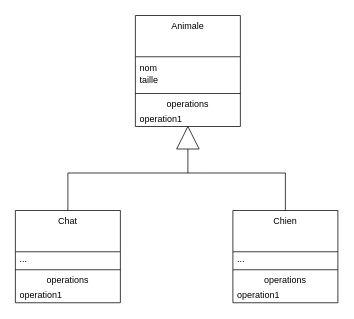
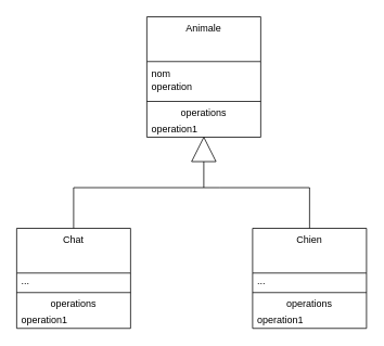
- <mxCell id="3" value="&lt;div&gt;nom&lt;/div&gt;&lt;div&gt;taille&lt;/div&gt;" style="text;html=1;strokeColor=none;fillColor=none;align=left;verticalAlign=middle;spacingLeft=4;spacingRight=4;overflow=hidden;rotatable=0;points=[[0,0.5],[1,0.5]];portConstraint=eastwest;whiteSpace=wrap;" vertex="1" parent="2"><mxGeometry y="55" width="140" height="45" as="geometry" /></mxCell>
+ <mxCell id="3" value="&lt;div&gt;nom&lt;/div&gt;&lt;div&gt;operation&lt;/div&gt;" style="text;html=1;strokeColor=none;fillColor=none;align=left;verticalAlign=middle;spacingLeft=4;spacingRight=4;overflow=hidden;rotatable=0;points=[[0,0.5],[1,0.5]];portConstraint=eastwest;whiteSpace=wrap;" vertex="1" parent="2"><mxGeometry y="55" width="140" height="45" as="geometry" /></mxCell>
